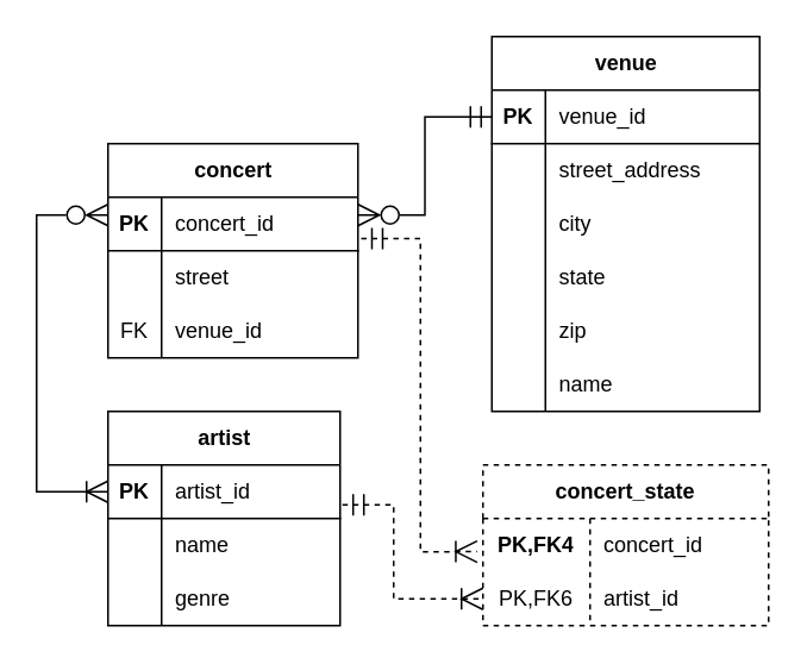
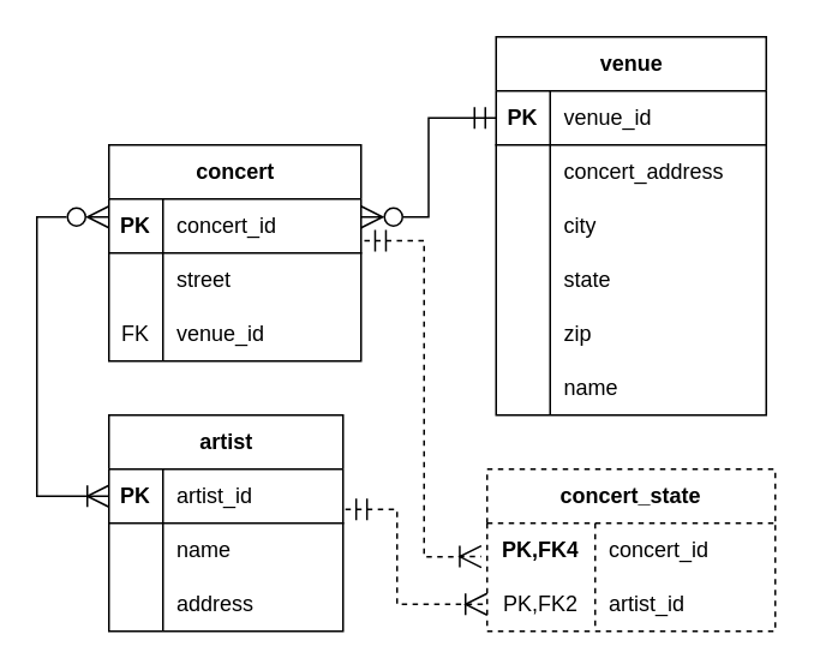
- <mxCell id="28" value="street_address" style="shape=partialRectangle;connectable=0;fillColor=none;top=0;left=0;bottom=0;right=0;align=left;spacingLeft=6;overflow=hidden;whiteSpace=wrap;html=1;" parent="26" vertex="1"><mxGeometry x="30" width="120" height="30" as="geometry"><mxRectangle width="120" height="30" as="alternateBounds" /></mxGeometry></mxCell>
+ <mxCell id="28" value="concert_address" style="shape=partialRectangle;connectable=0;fillColor=none;top=0;left=0;bottom=0;right=0;align=left;spacingLeft=6;overflow=hidden;whiteSpace=wrap;html=1;" parent="26" vertex="1"><mxGeometry x="30" width="120" height="30" as="geometry"><mxRectangle width="120" height="30" as="alternateBounds" /></mxGeometry></mxCell>
- <mxCell id="21" value="genre" style="shape=partialRectangle;connectable=0;fillColor=none;top=0;left=0;bottom=0;right=0;align=left;spacingLeft=6;overflow=hidden;whiteSpace=wrap;html=1;" parent="19" vertex="1"><mxGeometry x="30" width="100" height="30" as="geometry"><mxRectangle width="100" height="30" as="alternateBounds" /></mxGeometry></mxCell>
+ <mxCell id="21" value="address" style="shape=partialRectangle;connectable=0;fillColor=none;top=0;left=0;bottom=0;right=0;align=left;spacingLeft=6;overflow=hidden;whiteSpace=wrap;html=1;" parent="19" vertex="1"><mxGeometry x="30" width="100" height="30" as="geometry"><mxRectangle width="100" height="30" as="alternateBounds" /></mxGeometry></mxCell>
- <mxCell id="46" value="PK,FK6" style="shape=partialRectangle;connectable=0;fillColor=none;top=0;left=0;bottom=0;right=0;editable=1;overflow=hidden;html=1;whiteSpace=wrap;" vertex="1" parent="45"><mxGeometry width="60" height="30" as="geometry"><mxRectangle width="60" height="30" as="alternateBounds" /></mxGeometry></mxCell>
+ <mxCell id="46" value="PK,FK2" style="shape=partialRectangle;connectable=0;fillColor=none;top=0;left=0;bottom=0;right=0;editable=1;overflow=hidden;html=1;whiteSpace=wrap;" vertex="1" parent="45"><mxGeometry width="60" height="30" as="geometry"><mxRectangle width="60" height="30" as="alternateBounds" /></mxGeometry></mxCell>
